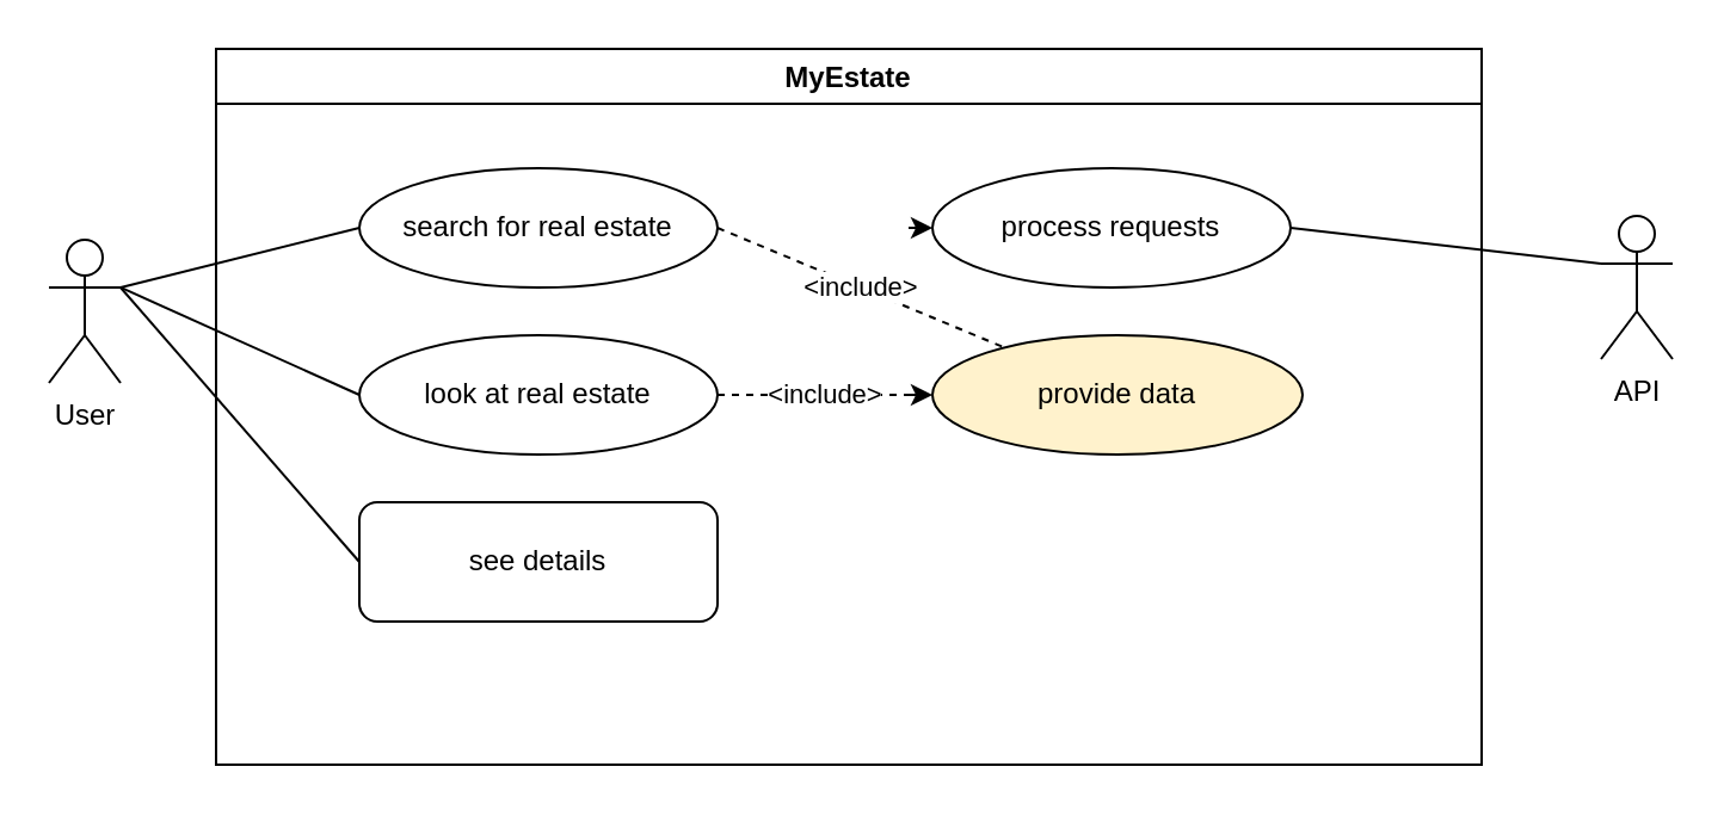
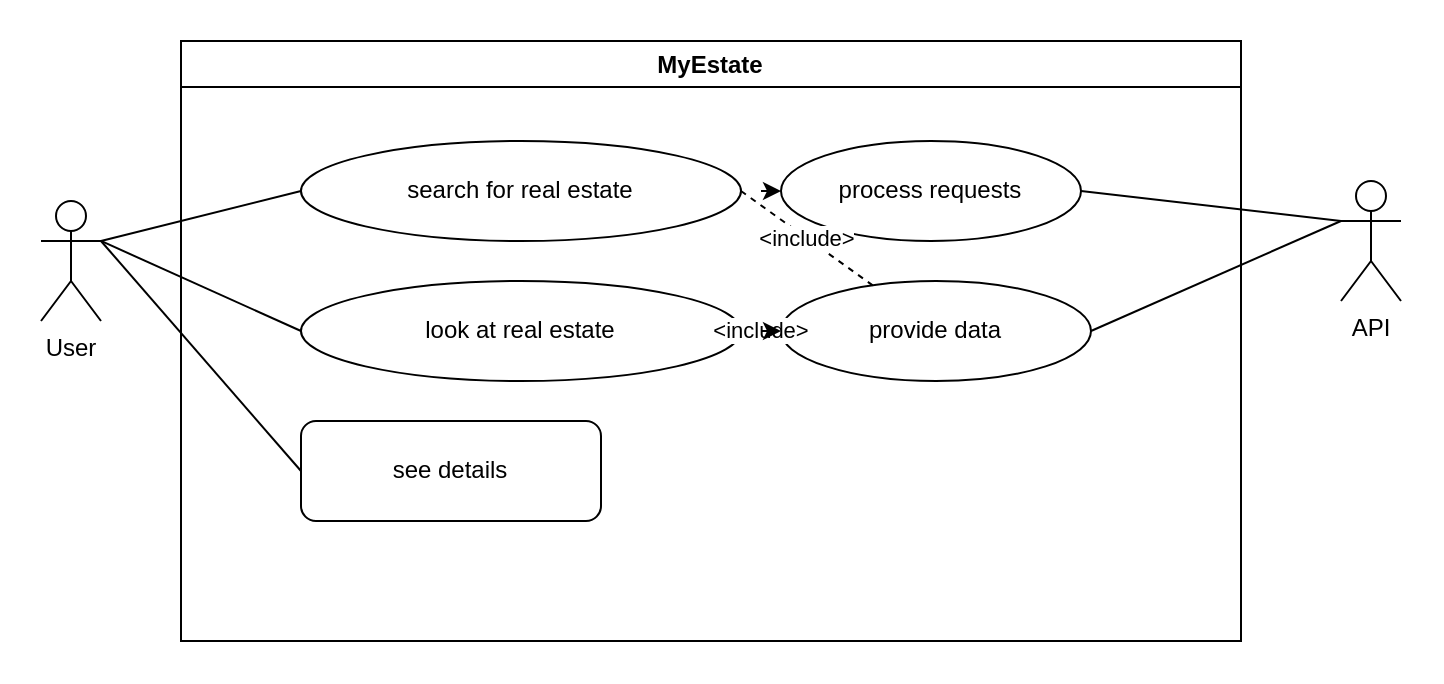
- <mxCell id="4" value="search for real estate" style="ellipse;whiteSpace=wrap;html=1;" vertex="1" parent="3"><mxGeometry x="60" y="50" width="150" height="50" as="geometry" /></mxCell>
+ <mxCell id="4" value="search for real estate" style="ellipse;whiteSpace=wrap;html=1;" vertex="1" parent="3"><mxGeometry x="60" y="50" width="220" height="50" as="geometry" /></mxCell>
+ <mxCell id="17" value="" style="endArrow=none;html=1;rounded=0;entryX=0;entryY=0.333;entryDx=0;entryDy=0;entryPerimeter=0;exitX=1;exitY=0.5;exitDx=0;exitDy=0;" edge="1" parent="1" source="7" target="14"><mxGeometry width="50" height="50" relative="1" as="geometry"><mxPoint x="340" y="240" as="sourcePoint" /><mxPoint x="390" y="190" as="targetPoint" /></mxGeometry></mxCell>
- <mxCell id="5" value="look at real estate" style="ellipse;whiteSpace=wrap;html=1;" vertex="1" parent="3"><mxGeometry x="60" y="120" width="150" height="50" as="geometry" /></mxCell>
+ <mxCell id="5" value="look at real estate" style="ellipse;whiteSpace=wrap;html=1;" vertex="1" parent="3"><mxGeometry x="60" y="120" width="220" height="50" as="geometry" /></mxCell>
- <mxCell id="7" value="provide data" style="ellipse;whiteSpace=wrap;html=1;fillColor=#fff2cc;" vertex="1" parent="3"><mxGeometry x="300" y="120" width="155" height="50" as="geometry" /></mxCell>
+ <mxCell id="7" value="provide data" style="ellipse;whiteSpace=wrap;html=1;" vertex="1" parent="3"><mxGeometry x="300" y="120" width="155" height="50" as="geometry" /></mxCell>
